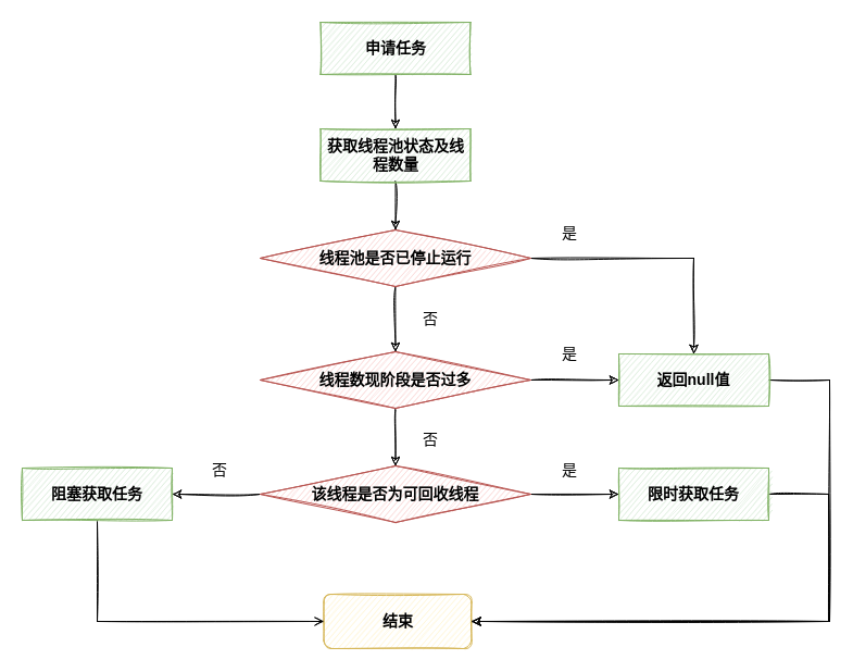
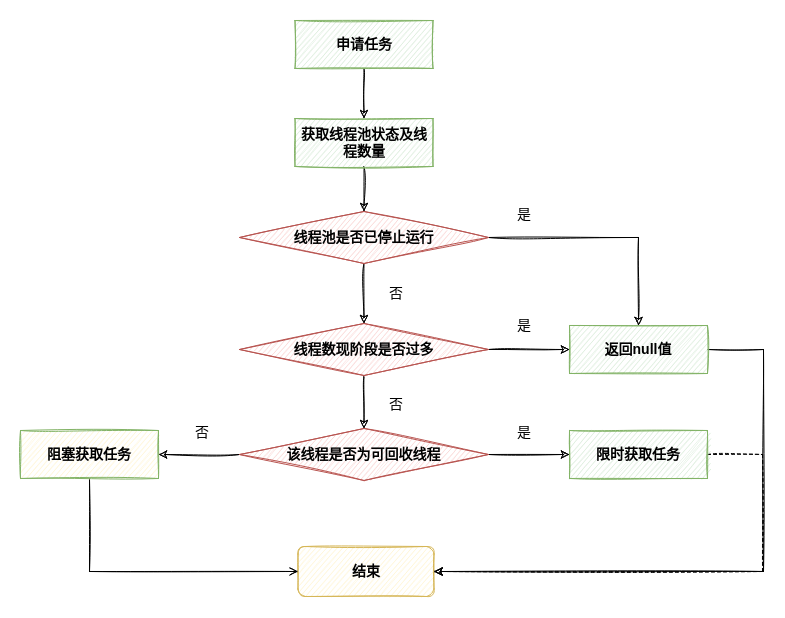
- <mxCell id="15" value="&lt;b&gt;阻塞获取任务&lt;/b&gt;" style="rounded=0;whiteSpace=wrap;html=1;fontSize=14;fillColor=#d5e8d4;strokeColor=#82b366;sketch=1;" vertex="1" parent="1"><mxGeometry x="20" y="430" width="138" height="48" as="geometry" /></mxCell>
+ <mxCell id="15" value="&lt;b&gt;阻塞获取任务&lt;/b&gt;" style="rounded=0;whiteSpace=wrap;html=1;fontSize=14;fillColor=#fff2cc;strokeColor=#82b366;sketch=1;" vertex="1" parent="1"><mxGeometry x="20" y="430" width="138" height="48" as="geometry" /></mxCell>
- <mxCell id="18" style="edgeStyle=orthogonalEdgeStyle;rounded=0;orthogonalLoop=1;jettySize=auto;html=1;entryX=1;entryY=0.5;entryDx=0;entryDy=0;sketch=1;" edge="1" parent="1" source="19" target="4"><mxGeometry relative="1" as="geometry"><Array as="points"><mxPoint x="762" y="454" /><mxPoint x="762" y="571" /></Array></mxGeometry></mxCell>
+ <mxCell id="18" style="edgeStyle=orthogonalEdgeStyle;rounded=0;orthogonalLoop=1;jettySize=auto;html=1;entryX=1;entryY=0.5;entryDx=0;entryDy=0;sketch=1;dashed=1;" edge="1" parent="1" source="19" target="4"><mxGeometry relative="1" as="geometry"><Array as="points"><mxPoint x="762" y="454" /><mxPoint x="762" y="571" /></Array></mxGeometry></mxCell>
